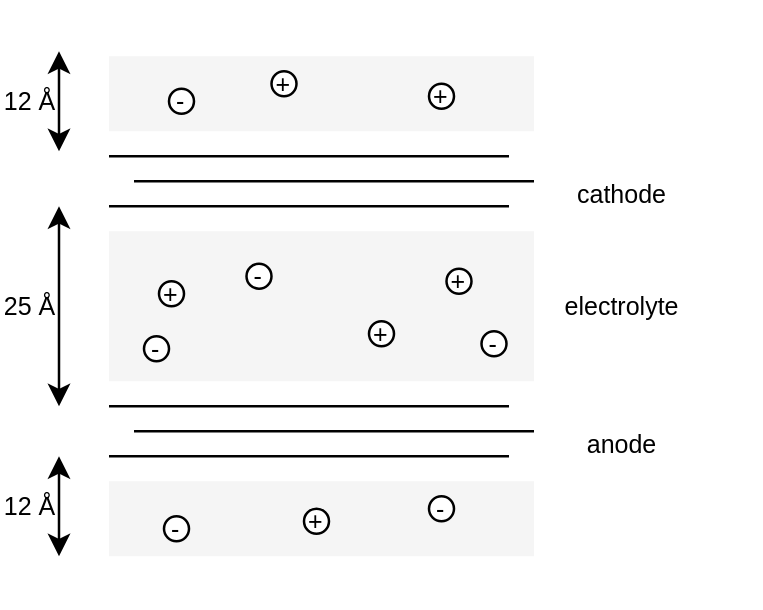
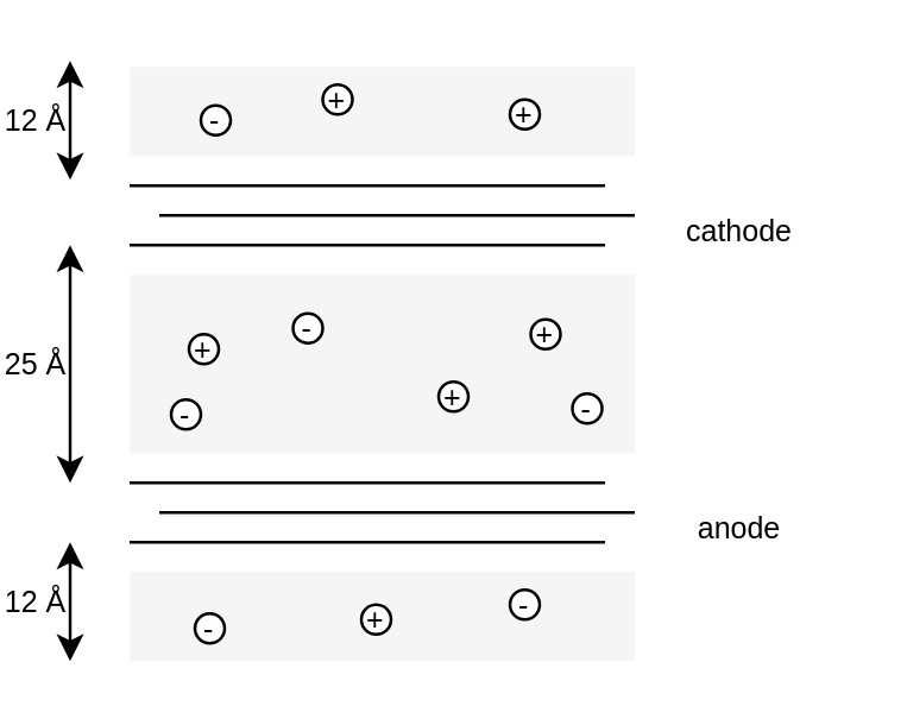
- <mxCell id="15" value="electrolyte" style="text;html=1;align=center;verticalAlign=middle;resizable=0;points=[];autosize=1;strokeColor=none;fillColor=none;fontSize=10;" parent="1" vertex="1"><mxGeometry x="210" y="107" width="70" height="30" as="geometry" /></mxCell>
